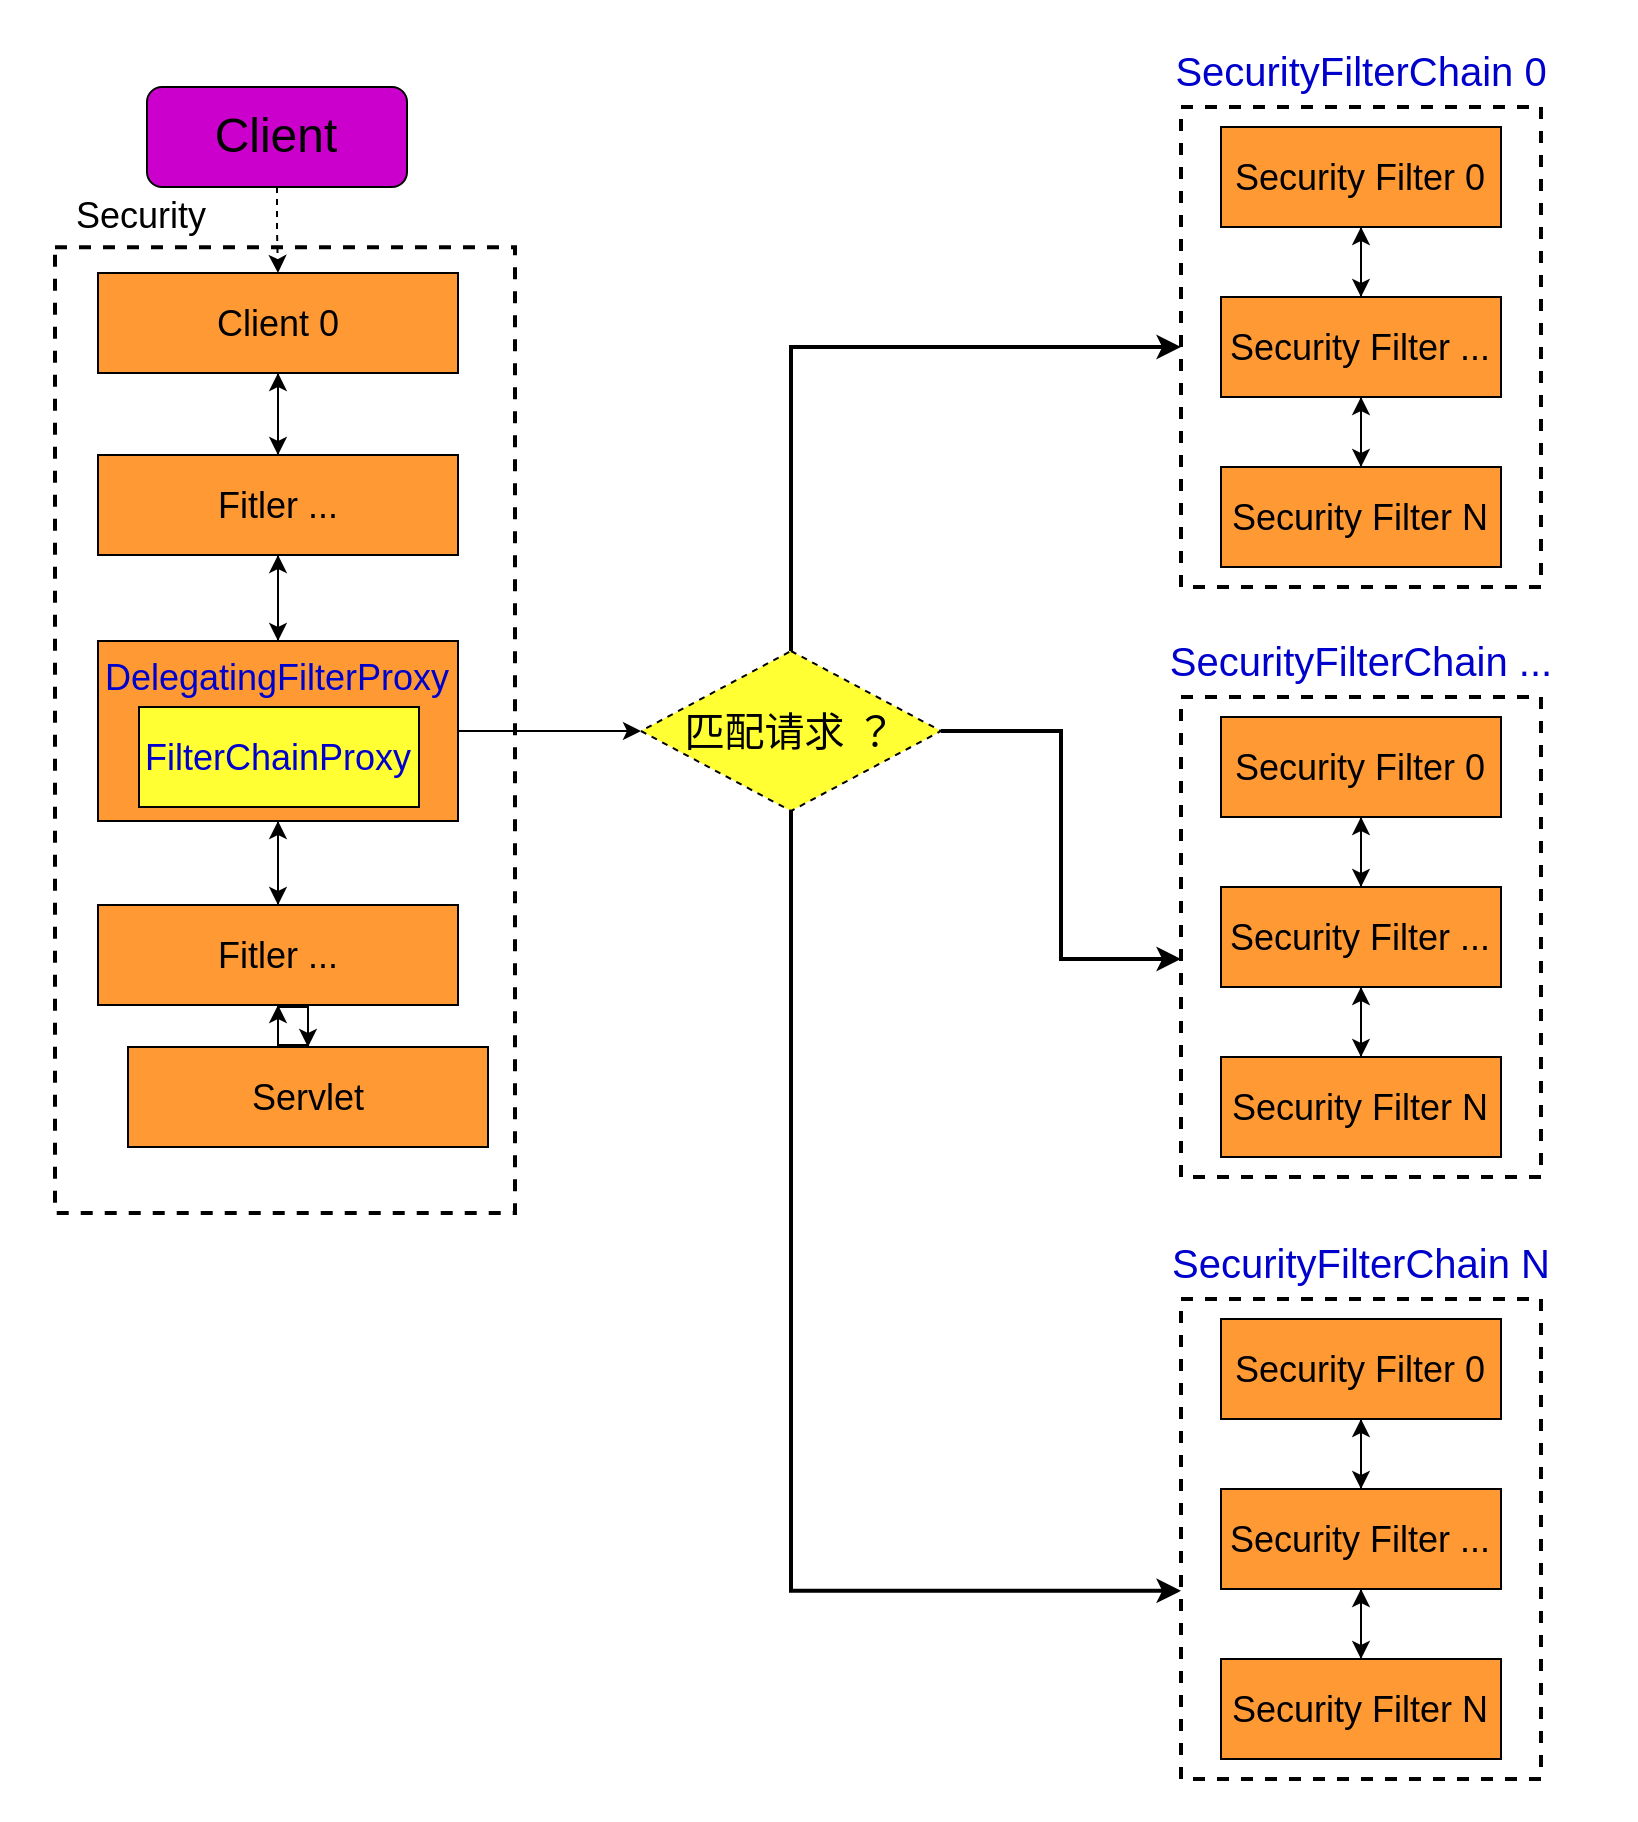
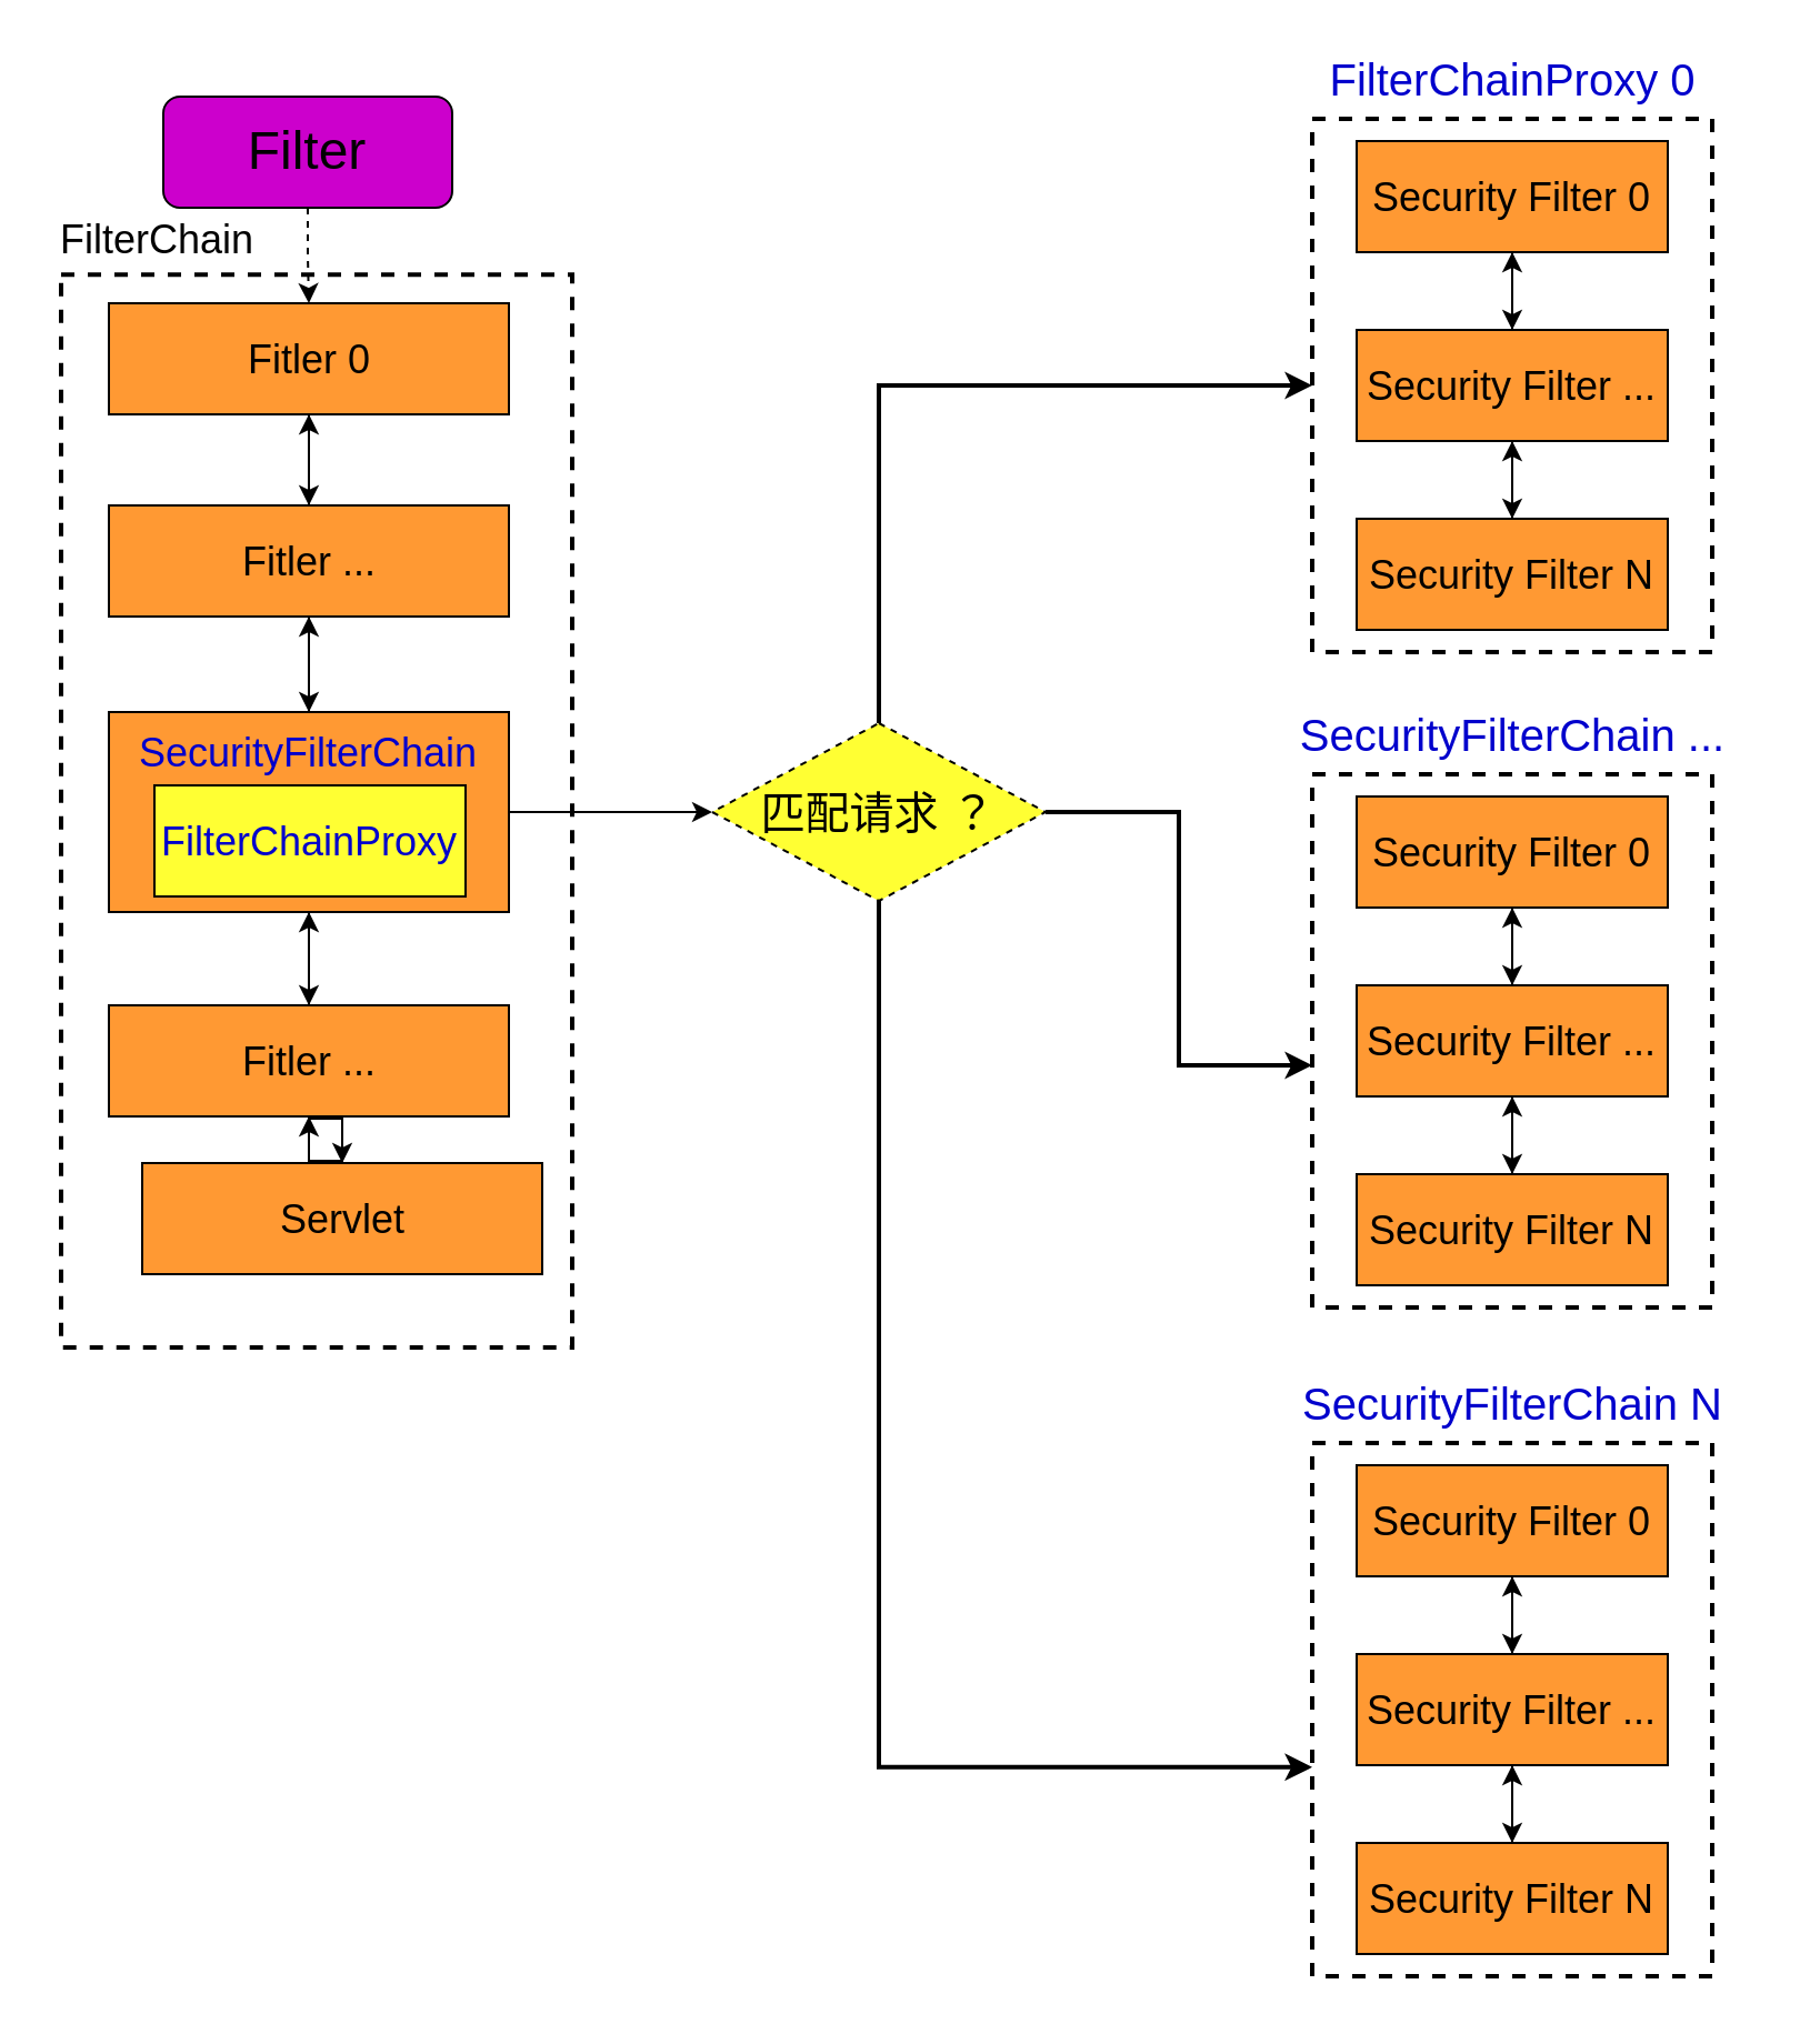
- <mxCell id="33" value="SecurityFilterChain 0" style="text;html=1;resizable=0;autosize=1;align=center;verticalAlign=middle;points=[];fillColor=none;strokeColor=none;rounded=0;labelBackgroundColor=none;fontSize=20;fontColor=#0000CC;" vertex="1" parent="31"><mxGeometry x="-10" width="200" height="30" as="geometry" /></mxCell>
+ <mxCell id="33" value="FilterChainProxy 0" style="text;html=1;resizable=0;autosize=1;align=center;verticalAlign=middle;points=[];fillColor=none;strokeColor=none;rounded=0;labelBackgroundColor=none;fontSize=20;fontColor=#0000CC;" vertex="1" parent="31"><mxGeometry x="-10" width="200" height="30" as="geometry" /></mxCell>
- <mxCell id="20" value="&lt;font style=&quot;font-size: 24px&quot;&gt;Client&lt;/font&gt;" style="rounded=1;whiteSpace=wrap;html=1;fillColor=#CC00CC;" vertex="1" parent="1"><mxGeometry x="73" y="43" width="130" height="50" as="geometry" /></mxCell>
+ <mxCell id="20" value="&lt;font style=&quot;font-size: 24px&quot;&gt;Filter&lt;/font&gt;" style="rounded=1;whiteSpace=wrap;html=1;fillColor=#CC00CC;" vertex="1" parent="1"><mxGeometry x="73" y="43" width="130" height="50" as="geometry" /></mxCell>
- <mxCell id="5" value="&lt;font style=&quot;font-size: 18px&quot;&gt;Security&lt;/font&gt;" style="text;html=1;resizable=0;autosize=1;align=center;verticalAlign=middle;points=[];fillColor=none;strokeColor=none;rounded=0;dashed=1;fontSize=24;" vertex="1" parent="3"><mxGeometry width="100" height="40" as="geometry" /></mxCell>
+ <mxCell id="5" value="&lt;font style=&quot;font-size: 18px&quot;&gt;FilterChain&lt;/font&gt;" style="text;html=1;resizable=0;autosize=1;align=center;verticalAlign=middle;points=[];fillColor=none;strokeColor=none;rounded=0;dashed=1;fontSize=24;" vertex="1" parent="3"><mxGeometry width="100" height="40" as="geometry" /></mxCell>
- <mxCell id="23" value="&lt;font style=&quot;font-size: 18px&quot;&gt;Client 0&lt;/font&gt;" style="rounded=0;whiteSpace=wrap;html=1;fontSize=22;fillColor=#FF9933;gradientColor=none;" vertex="1" parent="1"><mxGeometry x="48.5" y="136" width="180" height="50" as="geometry" /></mxCell>
+ <mxCell id="23" value="&lt;font style=&quot;font-size: 18px&quot;&gt;Fitler 0&lt;/font&gt;" style="rounded=0;whiteSpace=wrap;html=1;fontSize=22;fillColor=#FF9933;gradientColor=none;" vertex="1" parent="1"><mxGeometry x="48.5" y="136" width="180" height="50" as="geometry" /></mxCell>
- <mxCell id="12" value="DelegatingFilterProxy" style="text;html=1;resizable=0;autosize=1;align=center;verticalAlign=middle;points=[];fillColor=none;strokeColor=none;rounded=0;fontSize=18;color=red;fontColor=#0000CC;labelBackgroundColor=none;" vertex="1" parent="10"><mxGeometry y="4" width="190" height="30" as="geometry" /></mxCell>
+ <mxCell id="12" value="SecurityFilterChain" style="text;html=1;resizable=0;autosize=1;align=center;verticalAlign=middle;points=[];fillColor=none;strokeColor=none;rounded=0;fontSize=18;color=red;fontColor=#0000CC;labelBackgroundColor=none;" vertex="1" parent="10"><mxGeometry y="4" width="190" height="30" as="geometry" /></mxCell>
